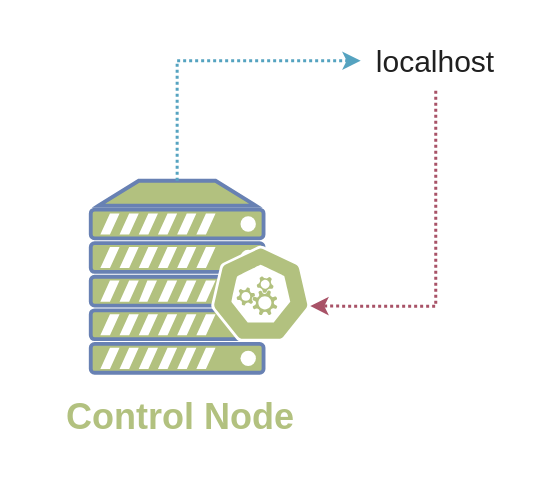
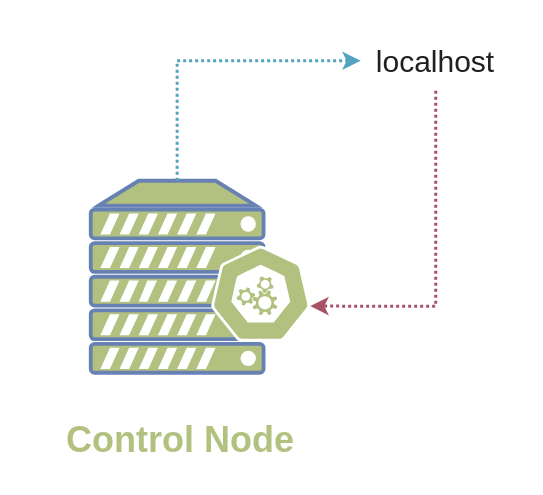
- <mxCell id="5" value="&lt;b style=&quot;font-size: 24px;&quot;&gt;&lt;font style=&quot;font-size: 24px;&quot;&gt;Control Node&lt;/font&gt;&lt;/b&gt;" style="text;html=1;strokeColor=none;fillColor=none;align=center;verticalAlign=middle;whiteSpace=wrap;rounded=0;fontSize=24;fontColor=#B2C17F;" parent="1" vertex="1"><mxGeometry x="20" y="248" width="200" height="60" as="geometry" /></mxCell>
+ <mxCell id="5" value="&lt;b style=&quot;font-size: 24px;&quot;&gt;&lt;font style=&quot;font-size: 24px;&quot;&gt;Control Node&lt;/font&gt;&lt;/b&gt;" style="text;html=1;strokeColor=none;fillColor=none;align=center;verticalAlign=middle;whiteSpace=wrap;rounded=0;fontSize=24;fontColor=#B2C17F;" parent="1" vertex="1"><mxGeometry x="20" y="263" width="200" height="60" as="geometry" /></mxCell>
